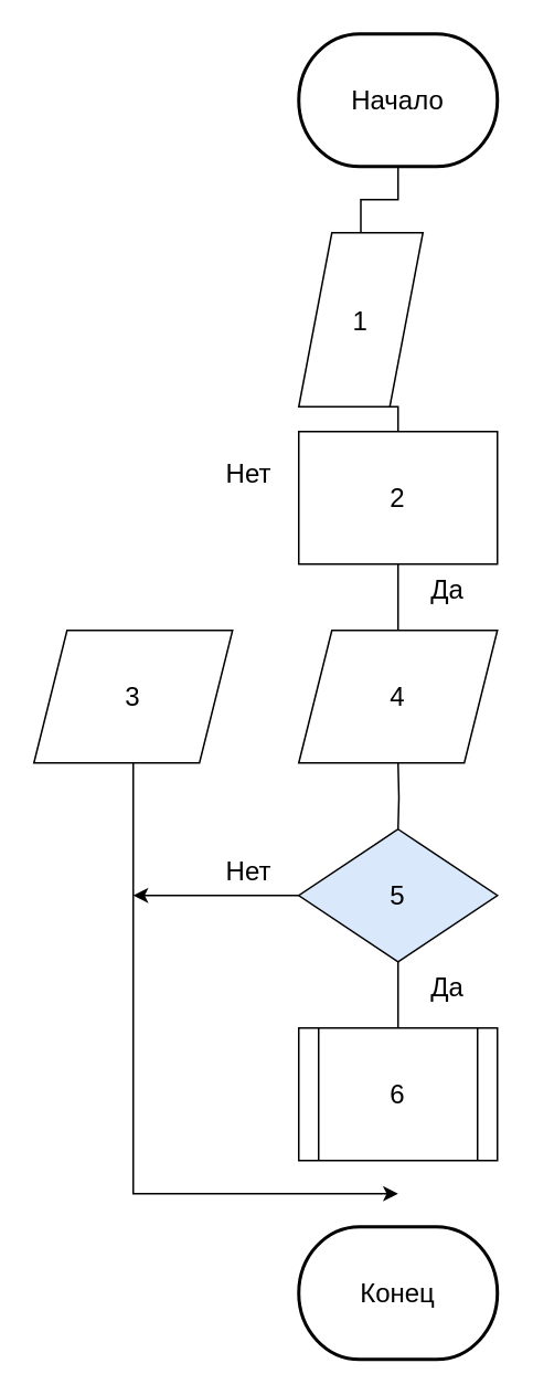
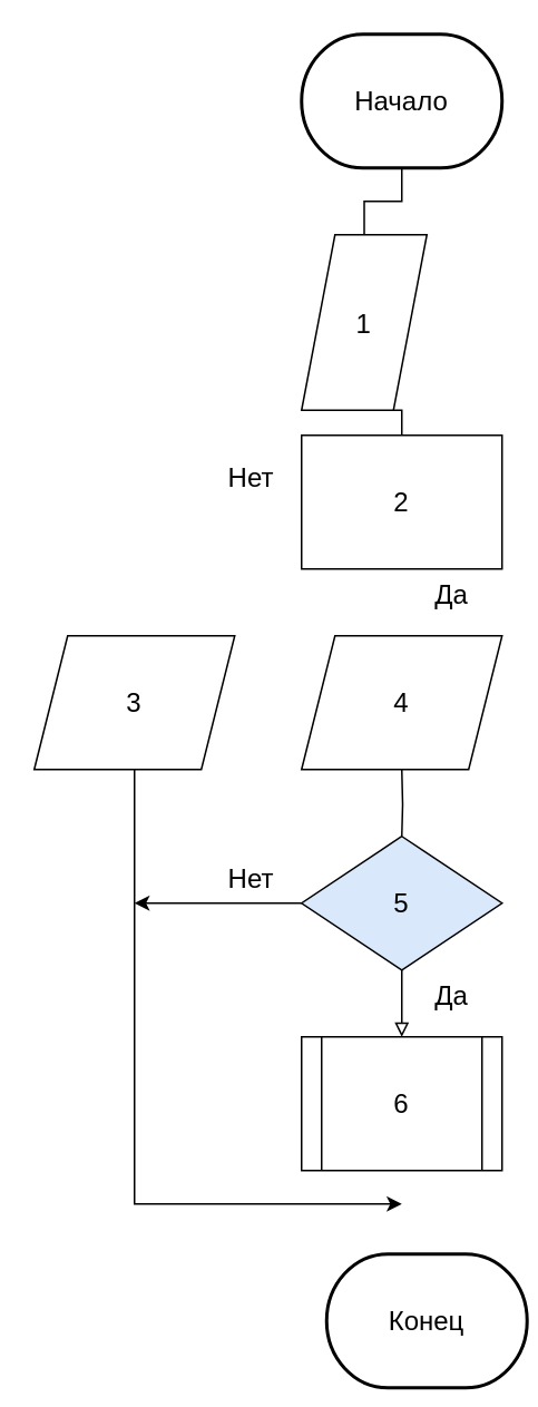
- <mxCell id="4" style="edgeStyle=orthogonalEdgeStyle;rounded=0;orthogonalLoop=1;jettySize=auto;html=1;entryX=0.5;entryY=0;entryDx=0;entryDy=0;endArrow=none;endFill=0;" edge="1" parent="1" source="5" target="20"><mxGeometry relative="1" as="geometry" /></mxCell>
- <mxCell id="11" style="edgeStyle=orthogonalEdgeStyle;rounded=0;orthogonalLoop=1;jettySize=auto;html=1;entryX=0.5;entryY=0;entryDx=0;entryDy=0;endArrow=none;endFill=0;" edge="1" parent="1" source="13" target="16"><mxGeometry relative="1" as="geometry" /></mxCell>
+ <mxCell id="11" style="edgeStyle=orthogonalEdgeStyle;rounded=0;orthogonalLoop=1;jettySize=auto;html=1;entryX=0.5;entryY=0;entryDx=0;entryDy=0;endArrow=block;endFill=0;" edge="1" parent="1" source="13" target="16"><mxGeometry relative="1" as="geometry" /></mxCell>
- <mxCell id="17" value="&lt;font style=&quot;font-size: 16px;&quot;&gt;Конец&lt;/font&gt;" style="strokeWidth=2;html=1;shape=mxgraph.flowchart.terminator;whiteSpace=wrap;" parent="1" vertex="1"><mxGeometry x="180" y="740" width="120" height="80" as="geometry" /></mxCell>
+ <mxCell id="17" value="&lt;font style=&quot;font-size: 16px;&quot;&gt;Конец&lt;/font&gt;" style="strokeWidth=2;html=1;shape=mxgraph.flowchart.terminator;whiteSpace=wrap;" parent="1" vertex="1"><mxGeometry x="195" y="750" width="120" height="80" as="geometry" /></mxCell>
